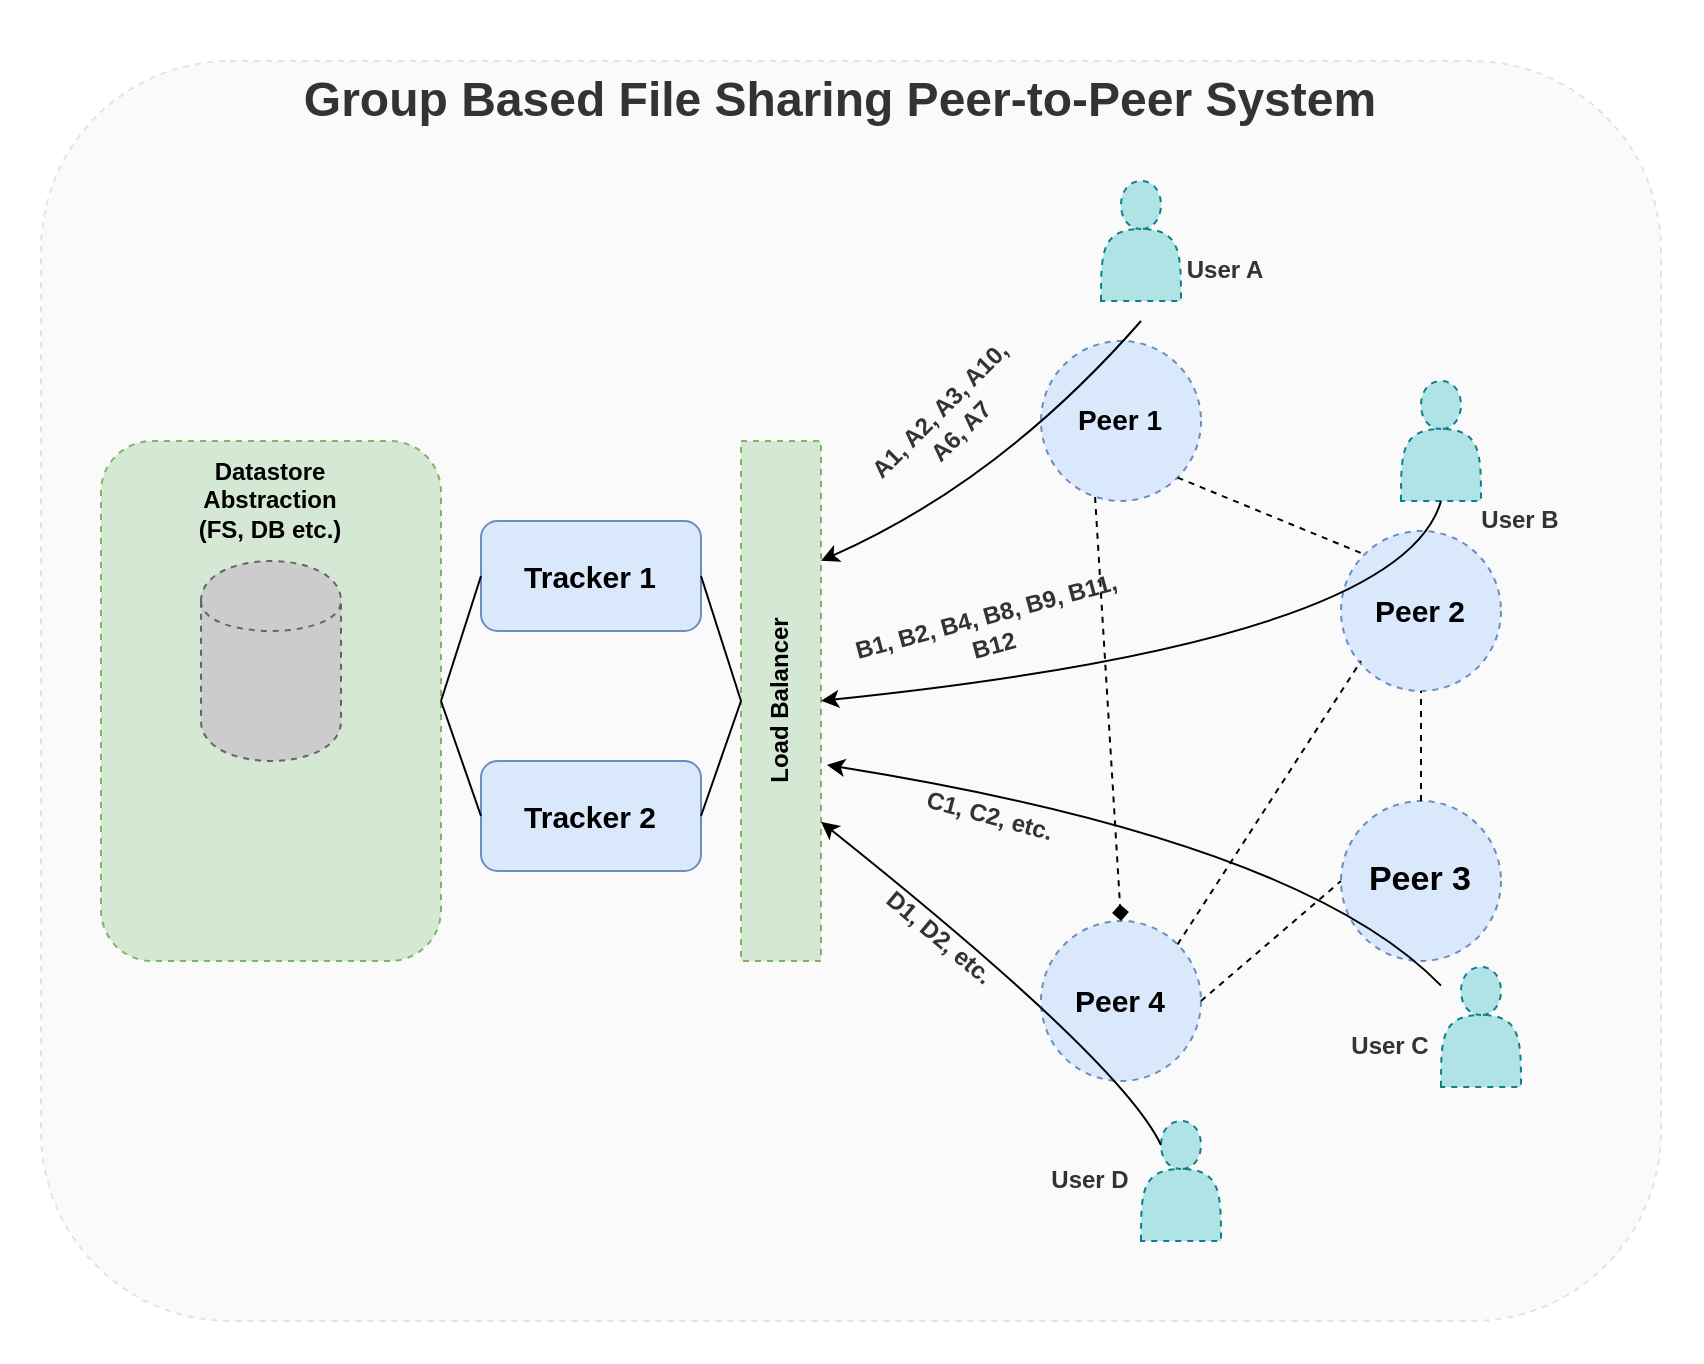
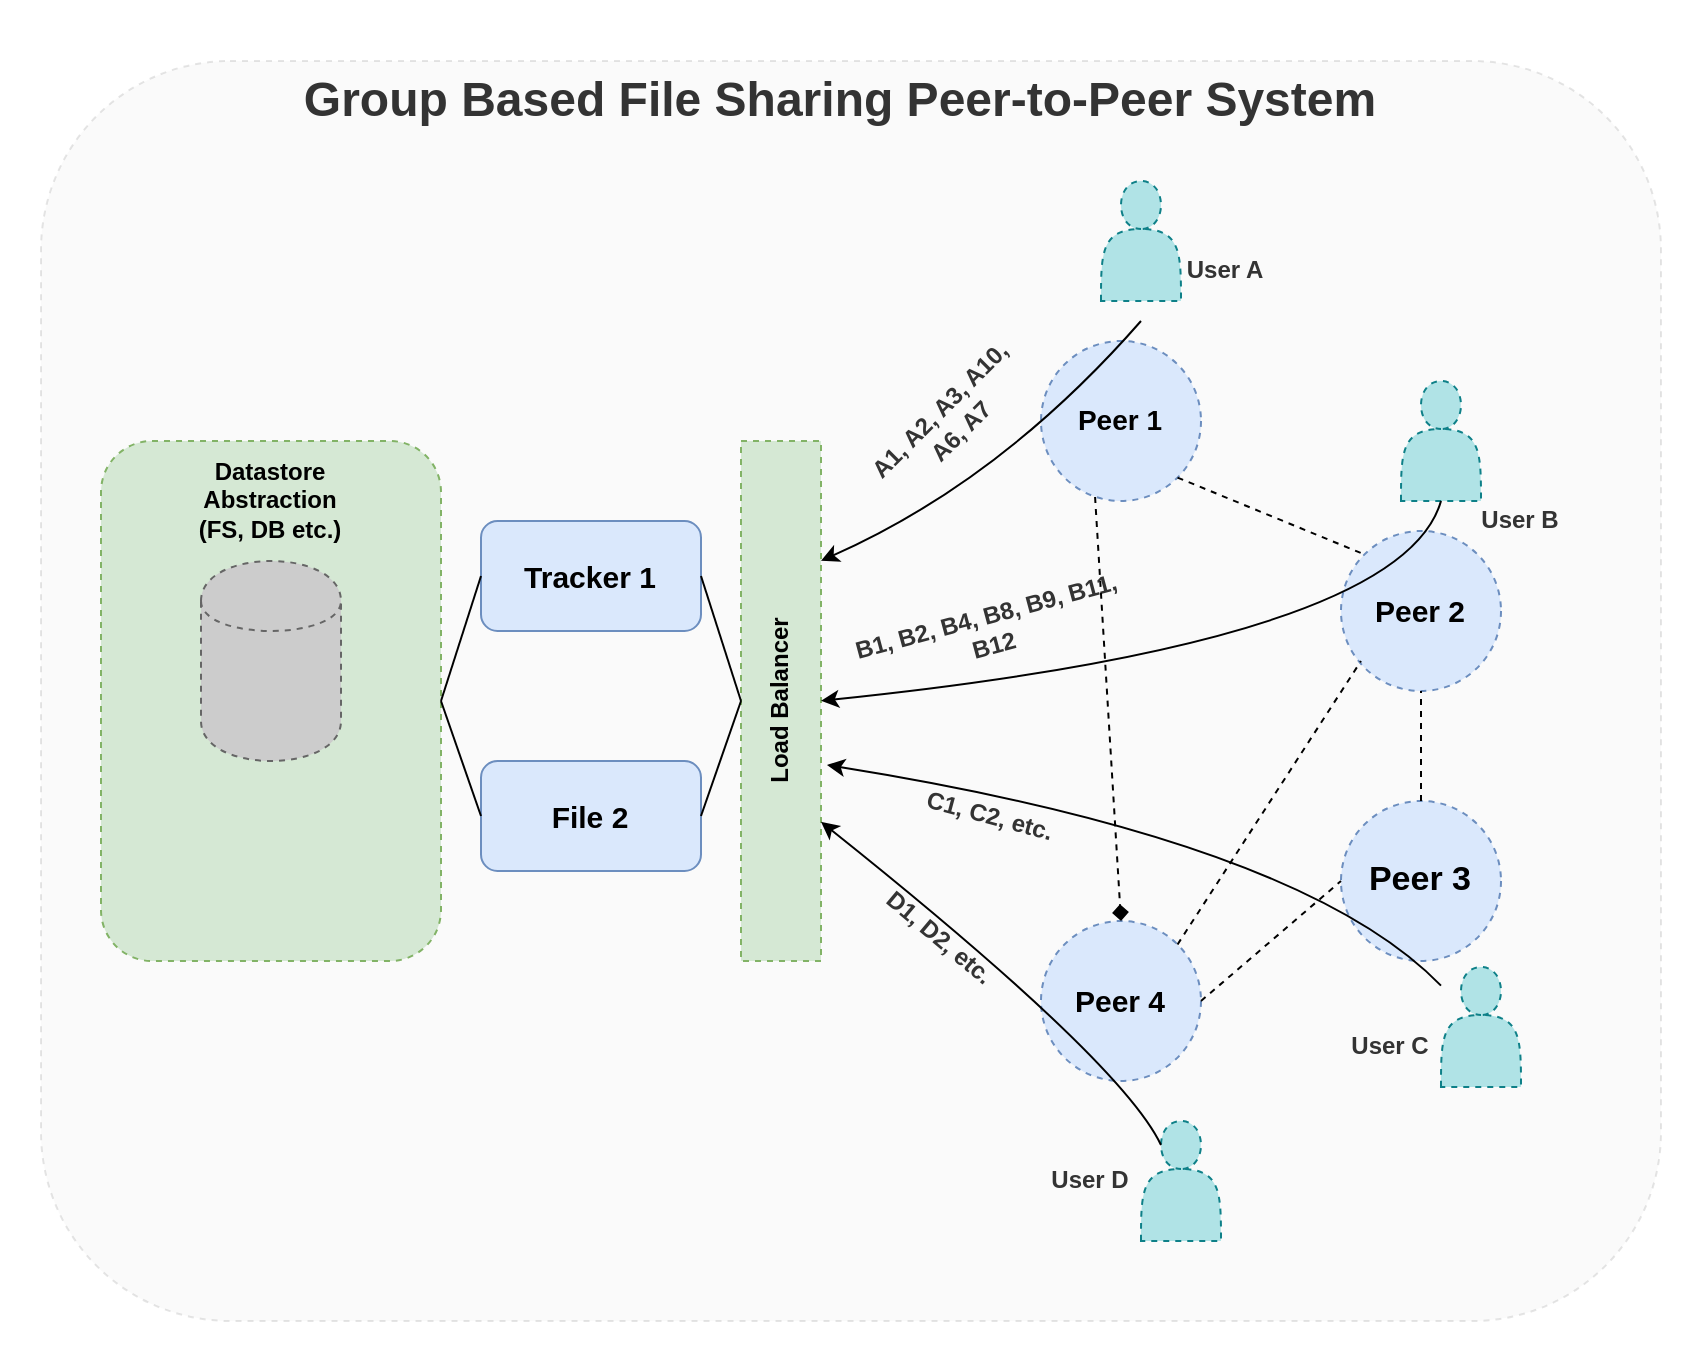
- <mxCell id="5" value="Tracker 2" style="rounded=1;whiteSpace=wrap;html=1;fontStyle=1;fillColor=#dae8fc;strokeColor=#6c8ebf;fontSize=15;" vertex="1" parent="1"><mxGeometry x="240" y="380" width="110" height="55" as="geometry" /></mxCell>
+ <mxCell id="5" value="File 2" style="rounded=1;whiteSpace=wrap;html=1;fontStyle=1;fillColor=#dae8fc;strokeColor=#6c8ebf;fontSize=15;" vertex="1" parent="1"><mxGeometry x="240" y="380" width="110" height="55" as="geometry" /></mxCell>
